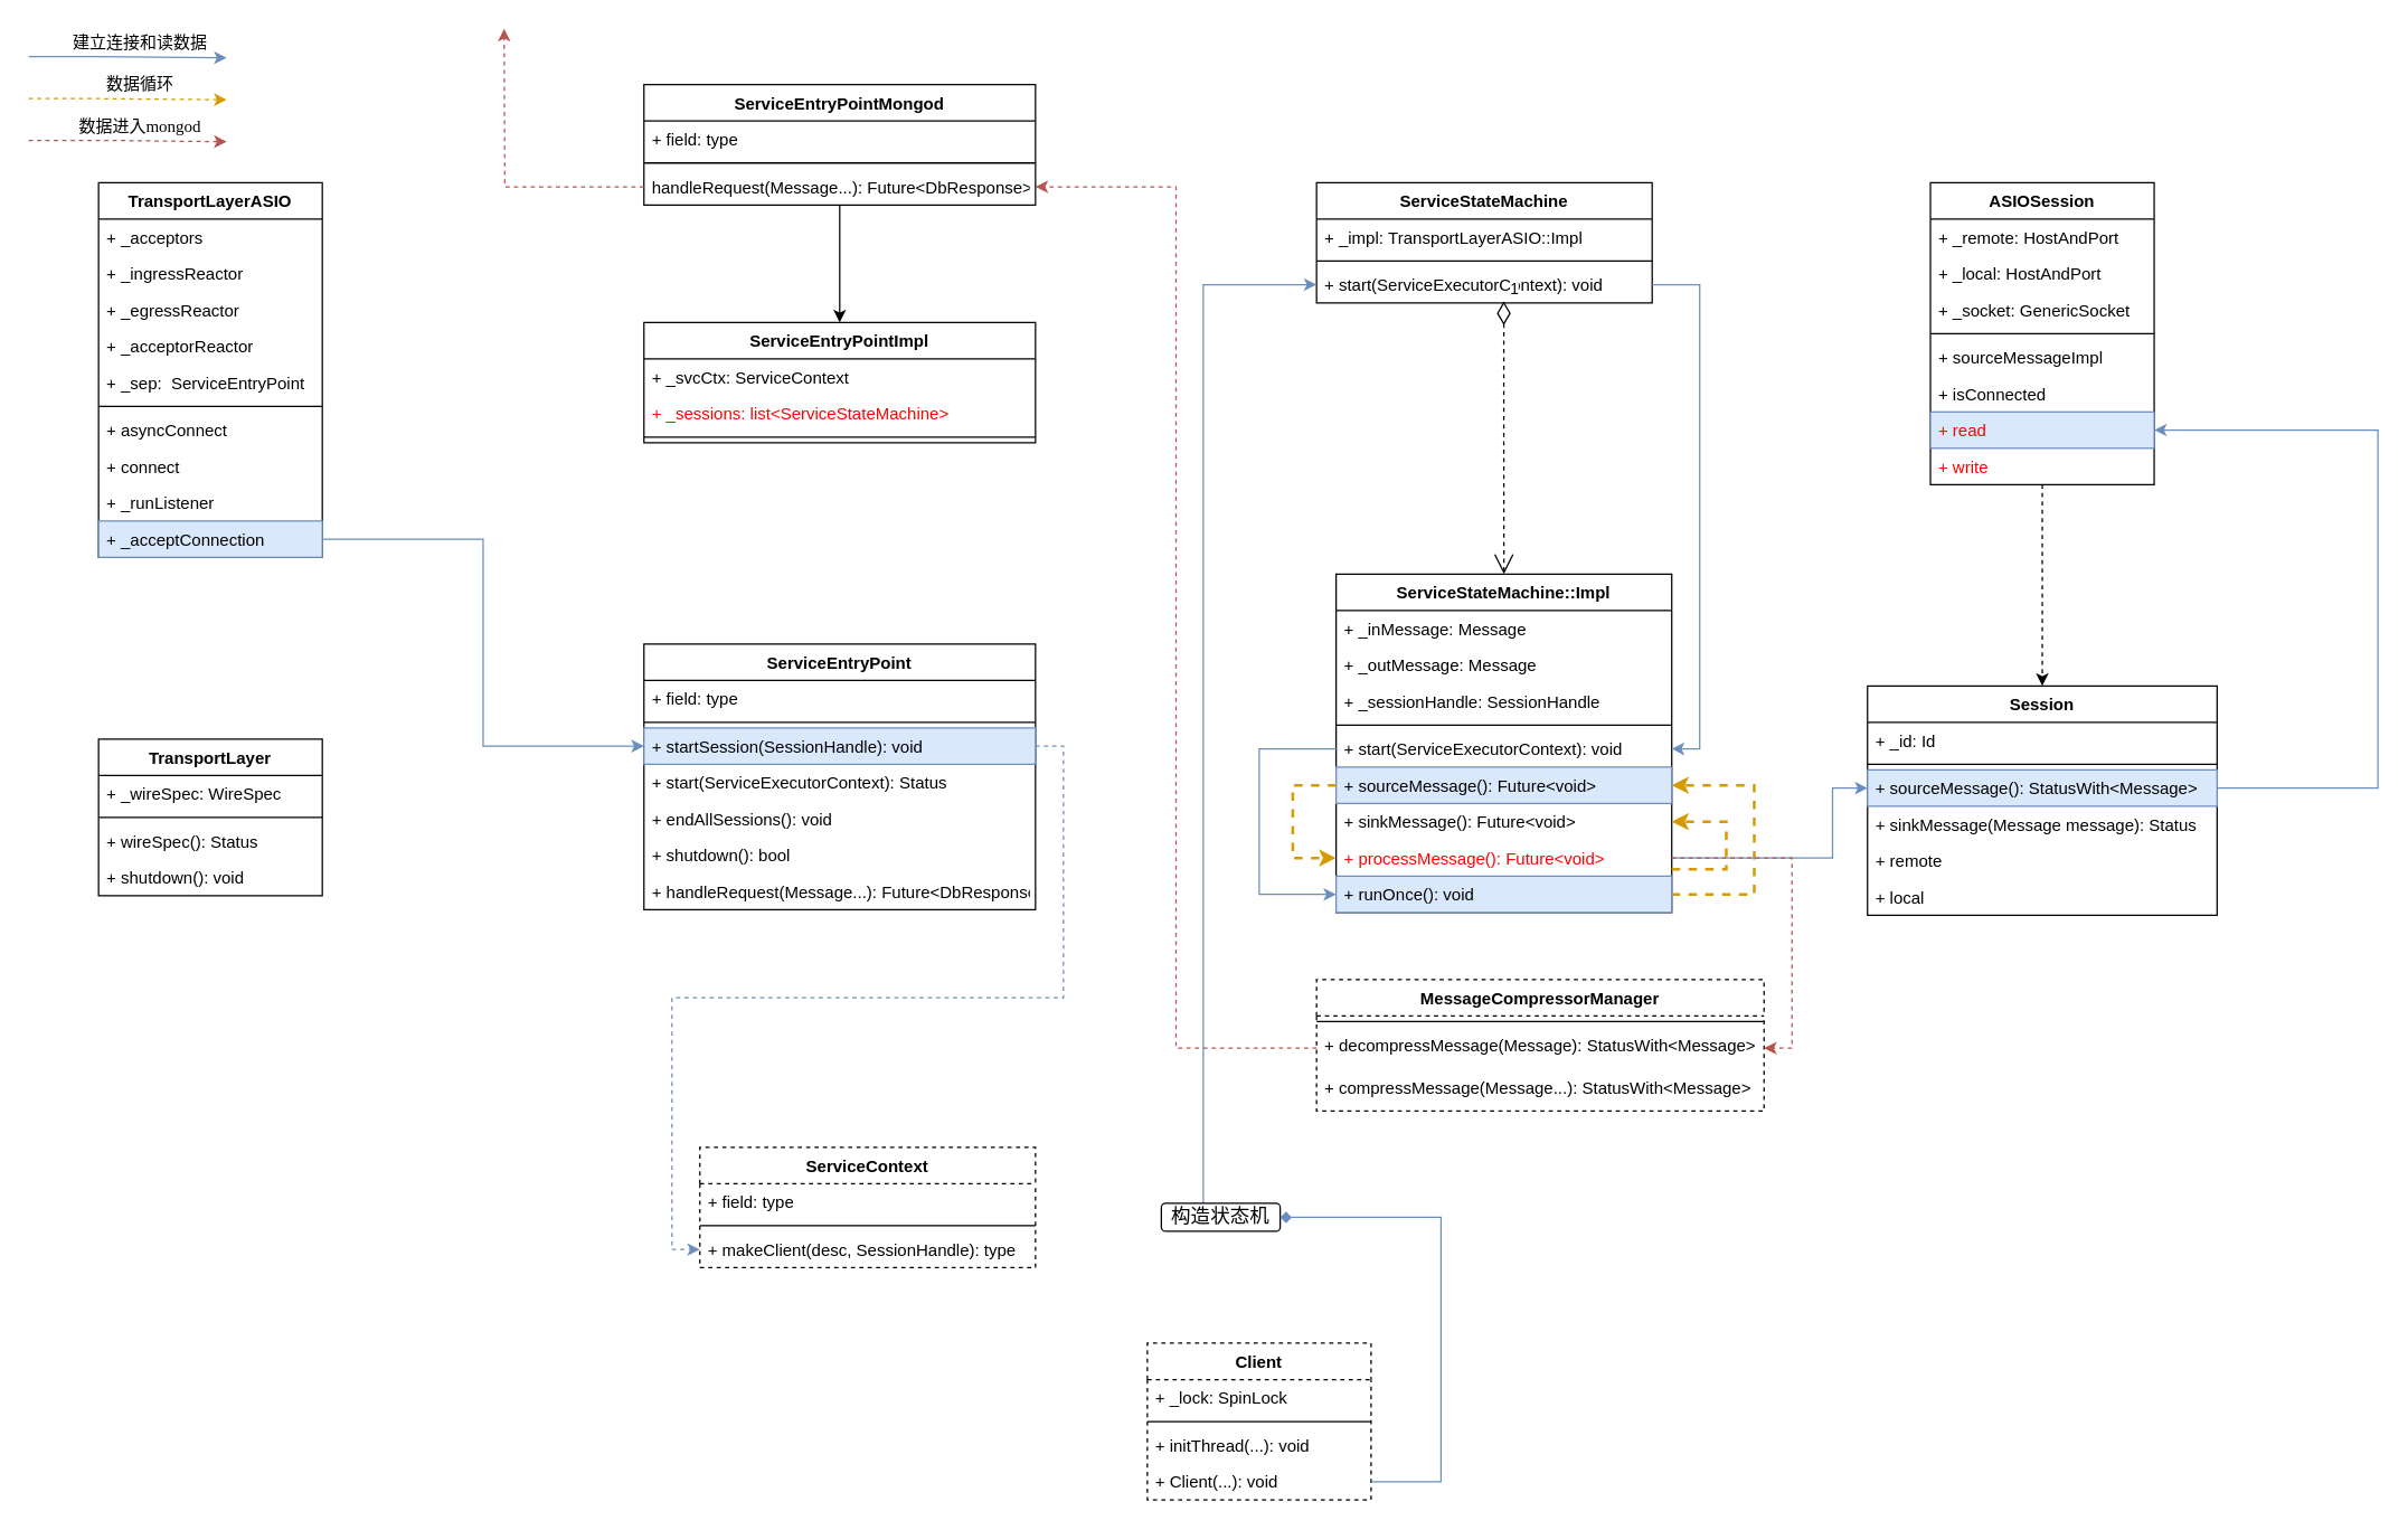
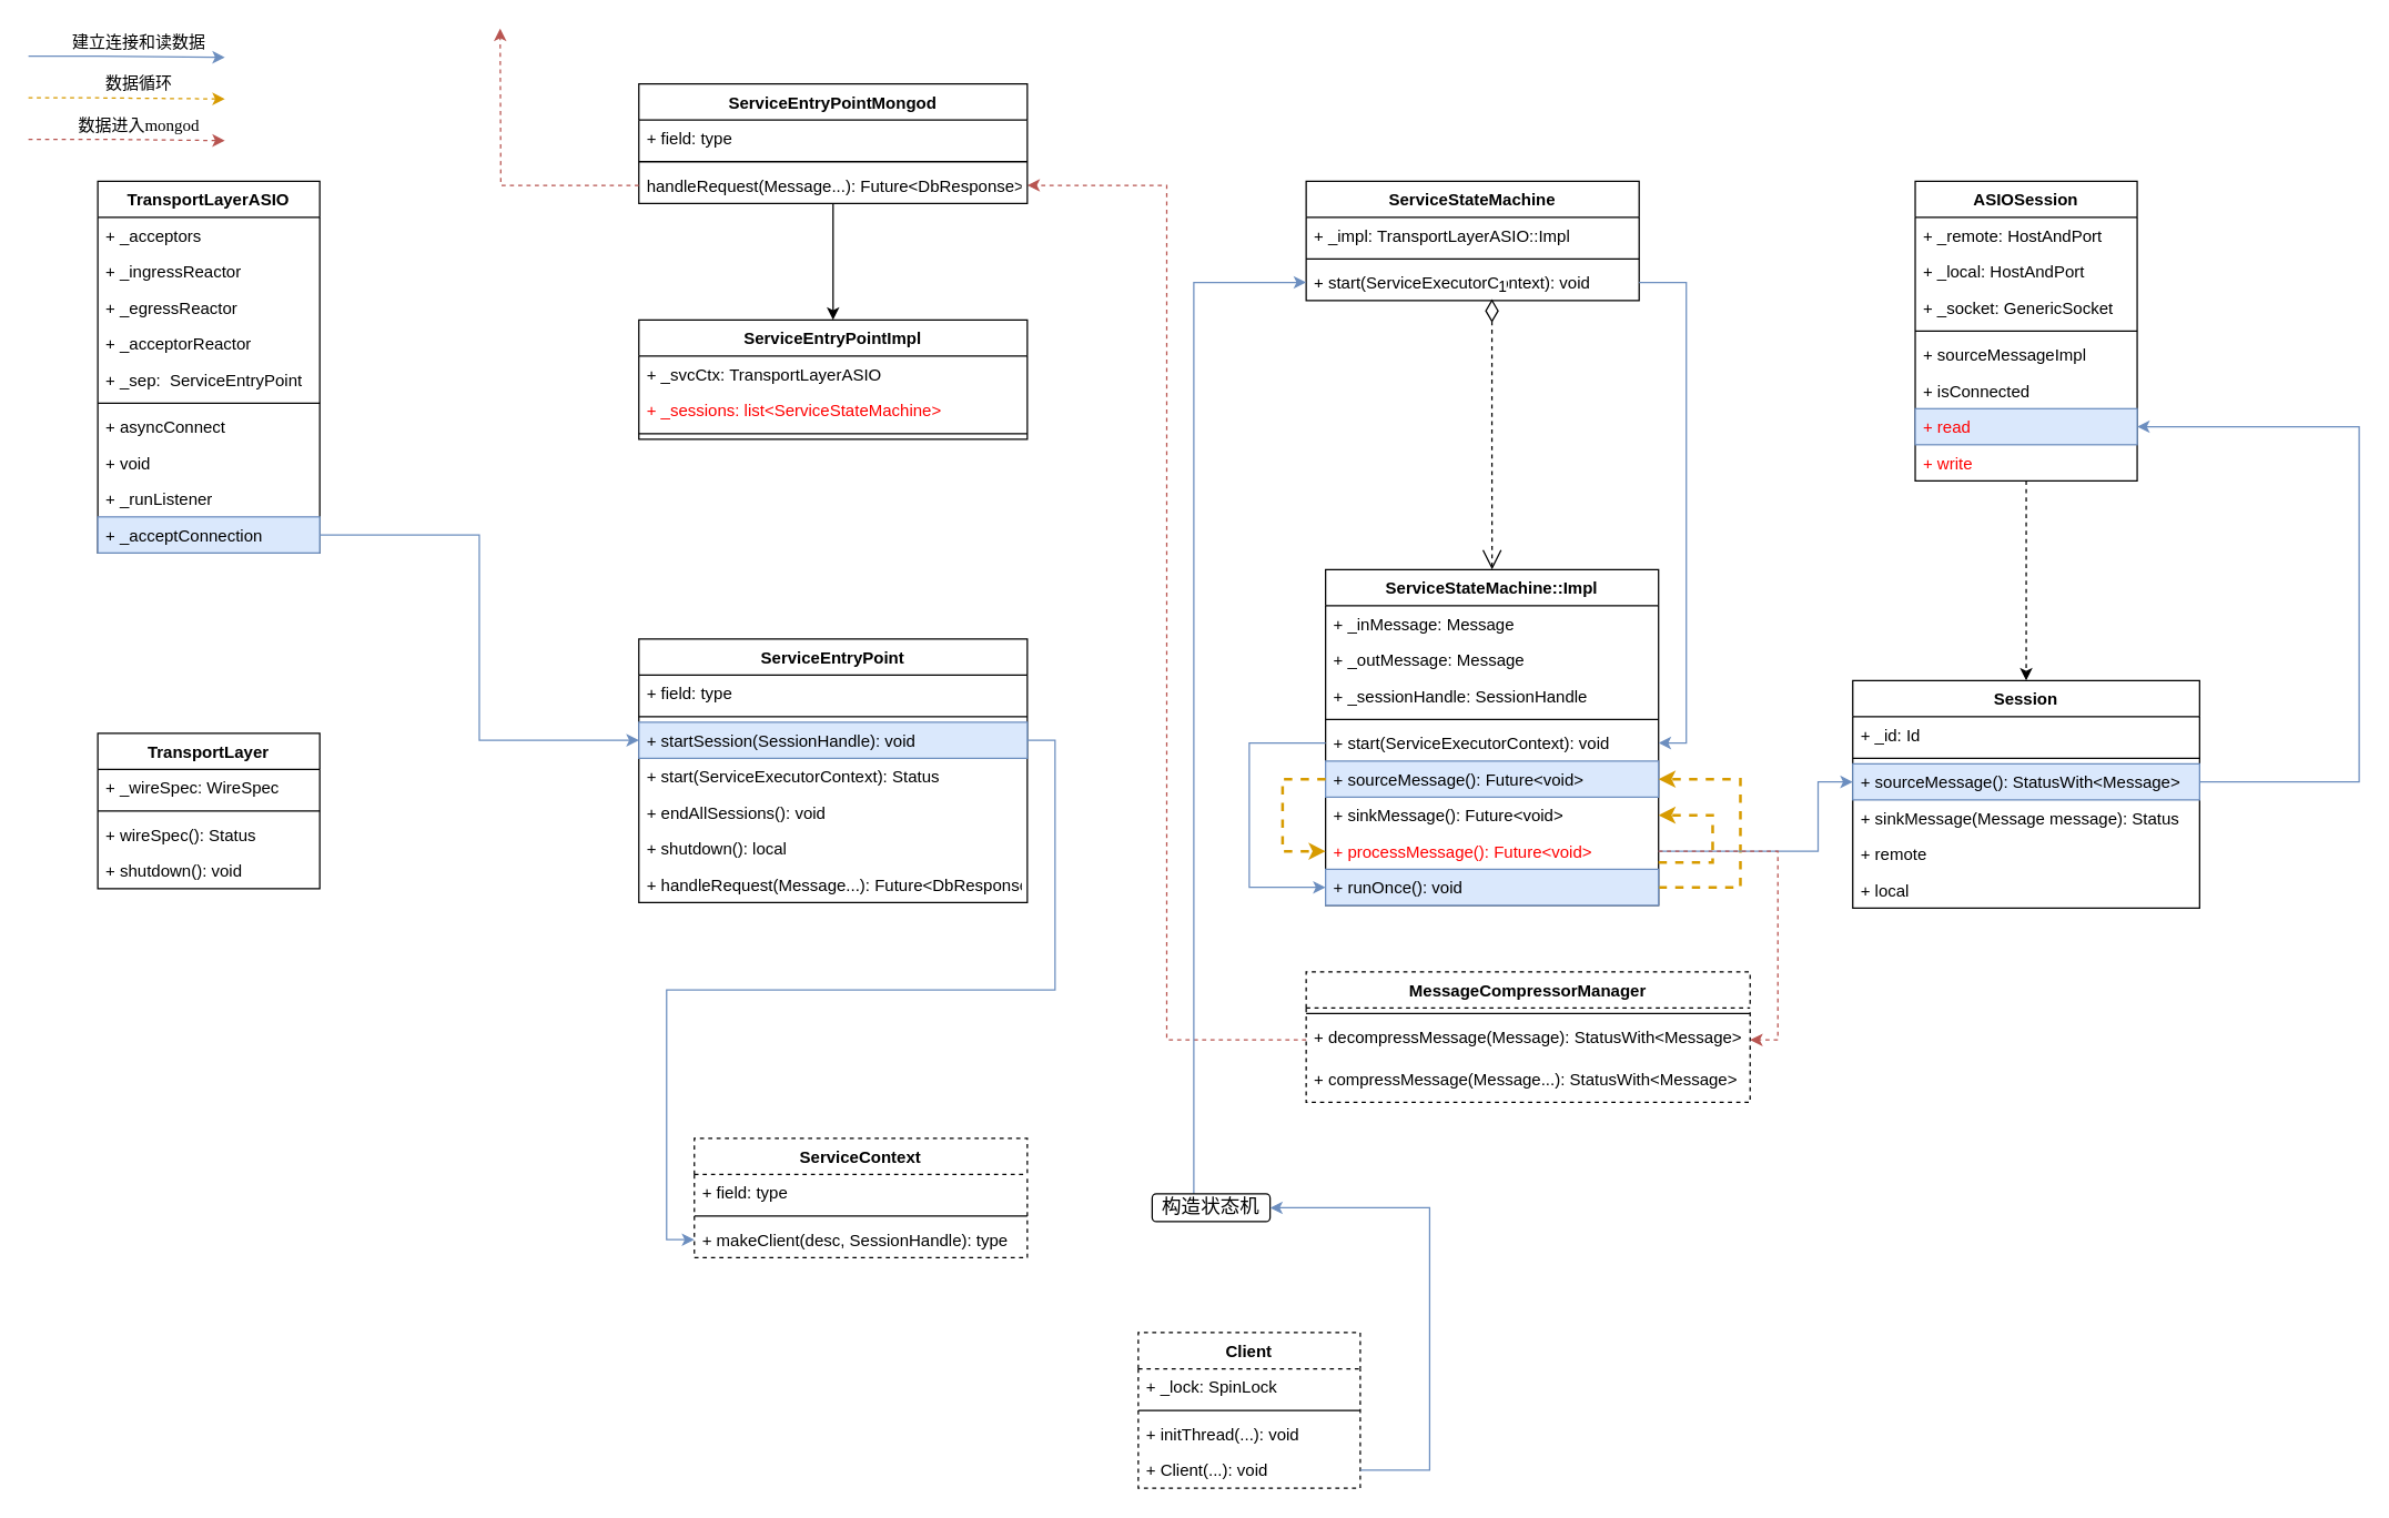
- <mxCell id="44" value="+ _svcCtx: ServiceContext" style="text;strokeColor=none;fillColor=none;align=left;verticalAlign=top;spacingLeft=4;spacingRight=4;overflow=hidden;rotatable=0;points=[[0,0.5],[1,0.5]];portConstraint=eastwest;" vertex="1" parent="43"><mxGeometry y="26" width="280" height="26" as="geometry" /></mxCell>
+ <mxCell id="44" value="+ _svcCtx: TransportLayerASIO" style="text;strokeColor=none;fillColor=none;align=left;verticalAlign=top;spacingLeft=4;spacingRight=4;overflow=hidden;rotatable=0;points=[[0,0.5],[1,0.5]];portConstraint=eastwest;" vertex="1" parent="43"><mxGeometry y="26" width="280" height="26" as="geometry" /></mxCell>
- <mxCell id="15" value="+ connect" style="text;strokeColor=none;fillColor=none;align=left;verticalAlign=top;spacingLeft=4;spacingRight=4;overflow=hidden;rotatable=0;points=[[0,0.5],[1,0.5]];portConstraint=eastwest;" vertex="1" parent="7"><mxGeometry y="190" width="160" height="26" as="geometry" /></mxCell>
+ <mxCell id="15" value="+ void" style="text;strokeColor=none;fillColor=none;align=left;verticalAlign=top;spacingLeft=4;spacingRight=4;overflow=hidden;rotatable=0;points=[[0,0.5],[1,0.5]];portConstraint=eastwest;" vertex="1" parent="7"><mxGeometry y="190" width="160" height="26" as="geometry" /></mxCell>
- <mxCell id="41" value="+ shutdown(): bool" style="text;strokeColor=none;fillColor=none;align=left;verticalAlign=top;spacingLeft=4;spacingRight=4;overflow=hidden;rotatable=0;points=[[0,0.5],[1,0.5]];portConstraint=eastwest;" vertex="1" parent="35"><mxGeometry y="138" width="280" height="26" as="geometry" /></mxCell>
+ <mxCell id="41" value="+ shutdown(): local" style="text;strokeColor=none;fillColor=none;align=left;verticalAlign=top;spacingLeft=4;spacingRight=4;overflow=hidden;rotatable=0;points=[[0,0.5],[1,0.5]];portConstraint=eastwest;" vertex="1" parent="35"><mxGeometry y="138" width="280" height="26" as="geometry" /></mxCell>
- <mxCell id="66" style="edgeStyle=orthogonalEdgeStyle;rounded=0;orthogonalLoop=1;jettySize=auto;html=1;entryX=0;entryY=0.5;entryDx=0;entryDy=0;startArrow=none;startFill=0;fillColor=#dae8fc;strokeColor=#6c8ebf;dashed=1;" edge="1" parent="1" source="38" target="88"><mxGeometry relative="1" as="geometry" /></mxCell>
+ <mxCell id="66" style="edgeStyle=orthogonalEdgeStyle;rounded=0;orthogonalLoop=1;jettySize=auto;html=1;entryX=0;entryY=0.5;entryDx=0;entryDy=0;startArrow=none;startFill=0;fillColor=#dae8fc;strokeColor=#6c8ebf;" edge="1" parent="1" source="38" target="88"><mxGeometry relative="1" as="geometry" /></mxCell>
- <mxCell id="92" style="edgeStyle=orthogonalEdgeStyle;rounded=0;orthogonalLoop=1;jettySize=auto;html=1;startArrow=none;startFill=0;strokeWidth=1;fontFamily=Helvetica;fontColor=#000000;entryX=1;entryY=0.5;entryDx=0;entryDy=0;fillColor=#dae8fc;strokeColor=#6c8ebf;endArrow=diamond;" edge="1" parent="1" source="84" target="90"><mxGeometry relative="1" as="geometry"><mxPoint x="930" y="920" as="targetPoint" /><Array as="points"><mxPoint x="1030" y="1059" /><mxPoint x="1030" y="870" /></Array></mxGeometry></mxCell>
+ <mxCell id="92" style="edgeStyle=orthogonalEdgeStyle;rounded=0;orthogonalLoop=1;jettySize=auto;html=1;startArrow=none;startFill=0;strokeWidth=1;fontFamily=Helvetica;fontColor=#000000;entryX=1;entryY=0.5;entryDx=0;entryDy=0;fillColor=#dae8fc;strokeColor=#6c8ebf;" edge="1" parent="1" source="84" target="90"><mxGeometry relative="1" as="geometry"><mxPoint x="930" y="920" as="targetPoint" /><Array as="points"><mxPoint x="1030" y="1059" /><mxPoint x="1030" y="870" /></Array></mxGeometry></mxCell>
